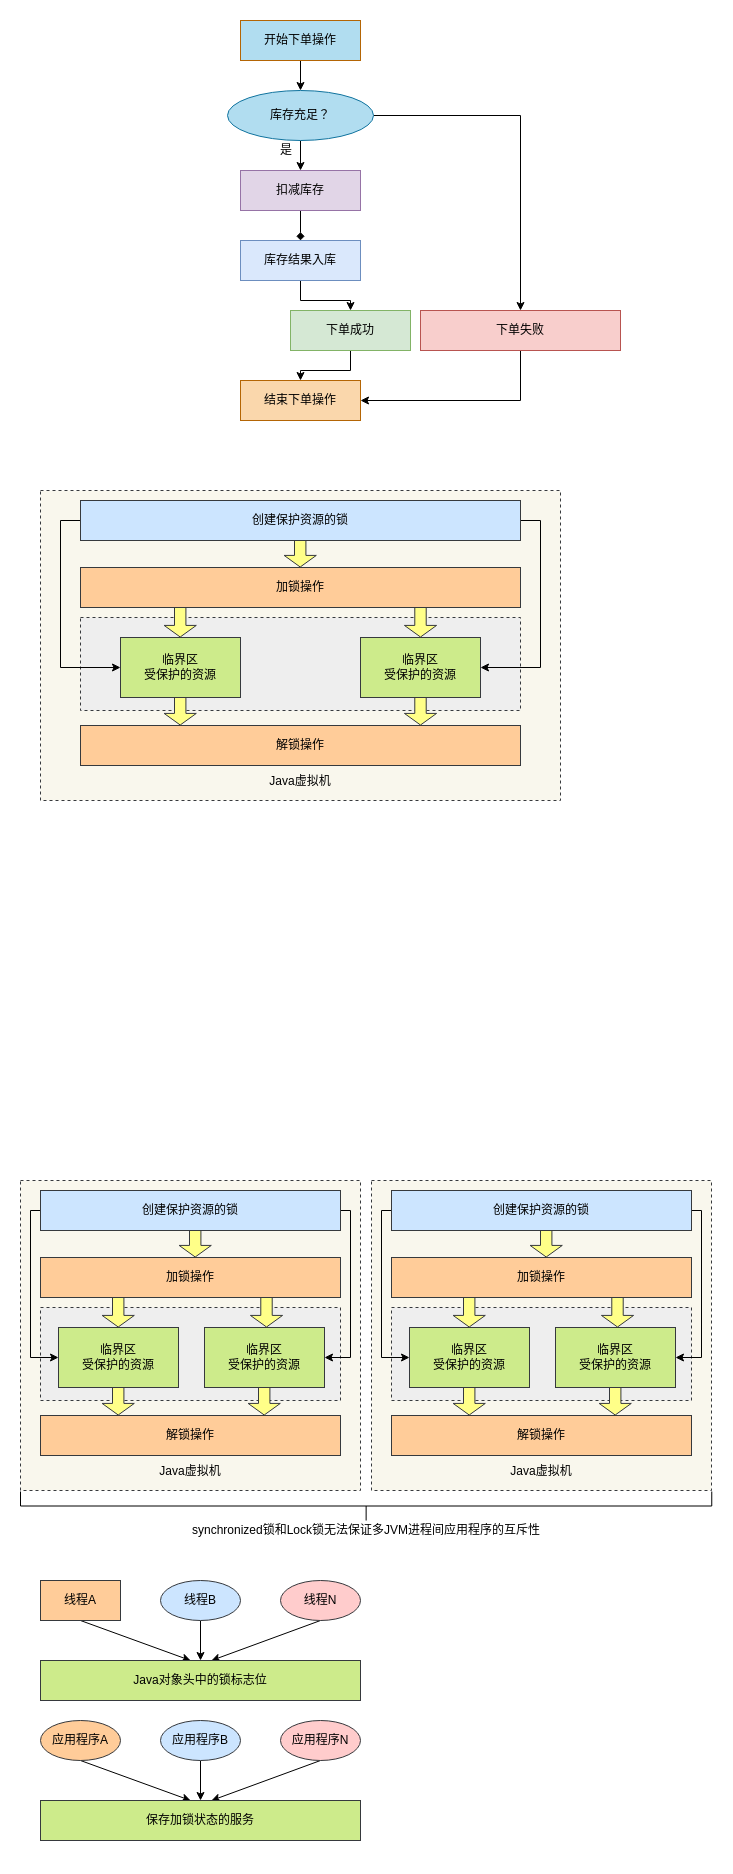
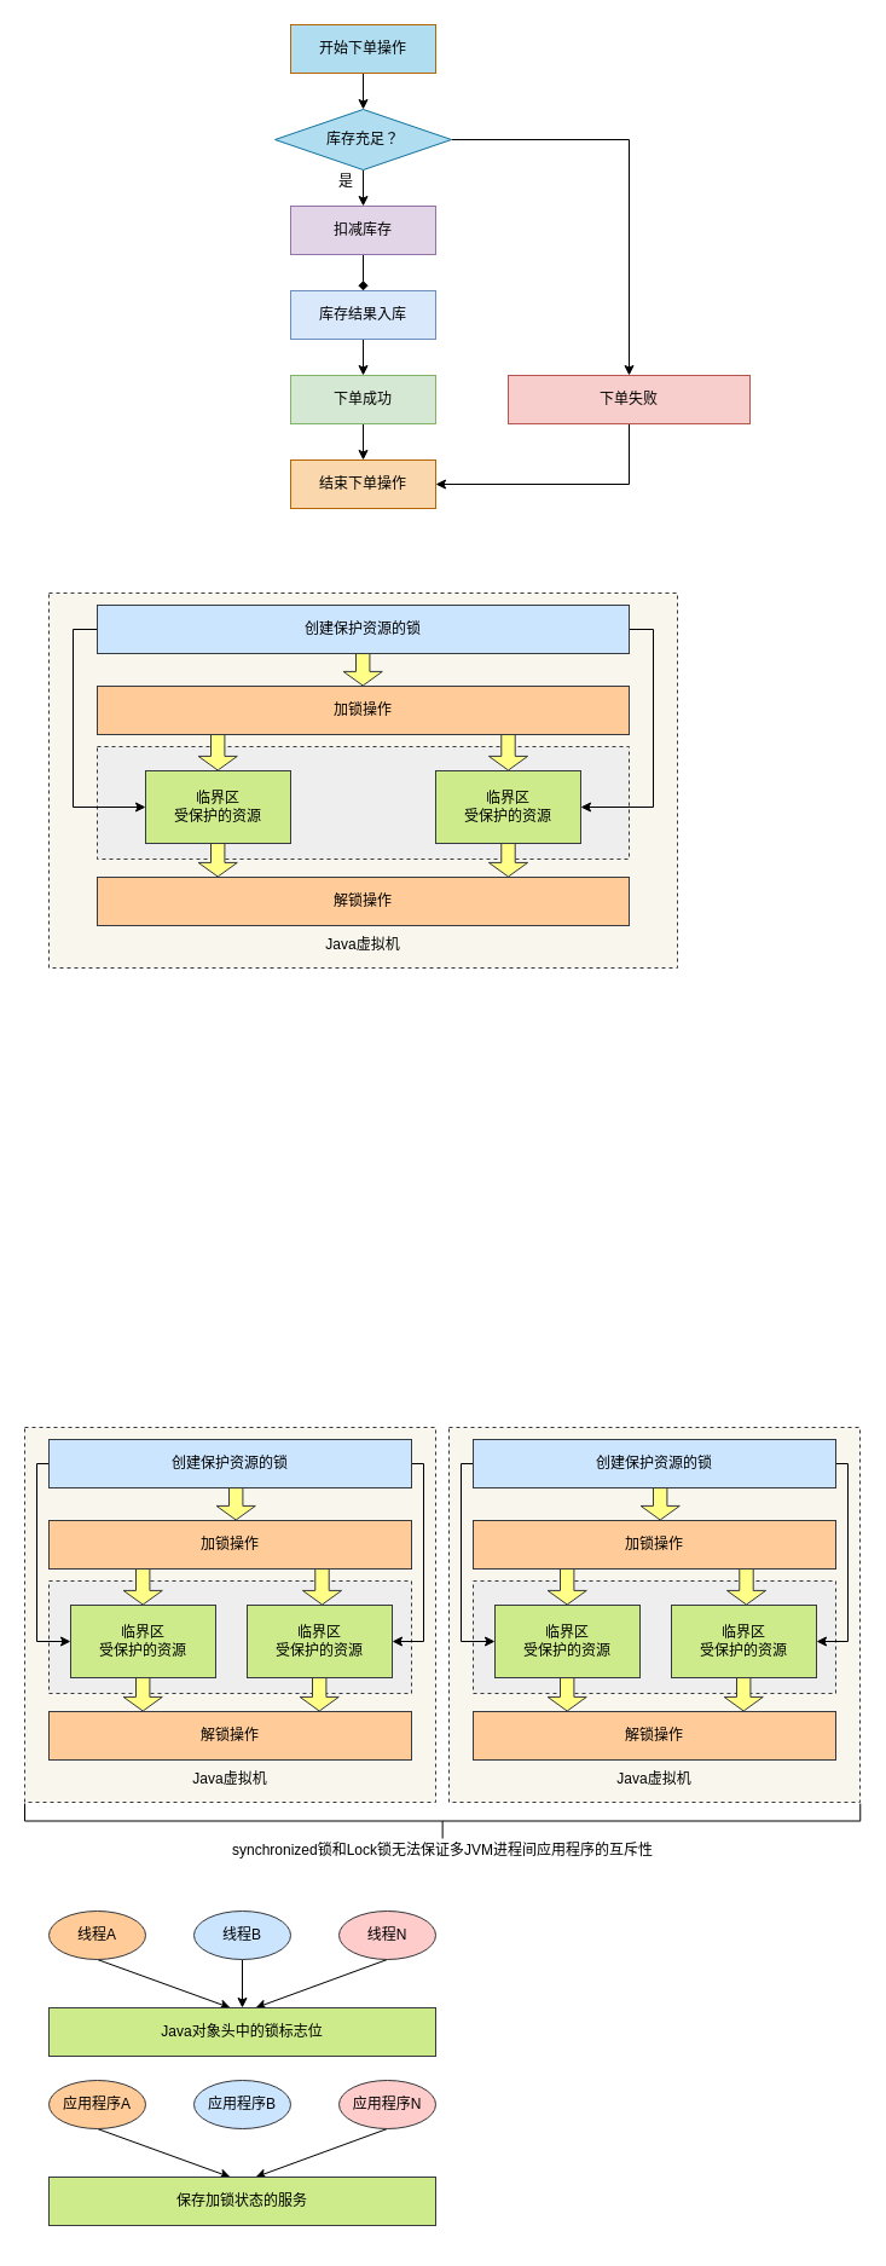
- <mxCell id="8" value="库存充足？" style="ellipse;whiteSpace=wrap;html=1;fillColor=#b1ddf0;strokeColor=#10739e;" vertex="1" parent="1"><mxGeometry x="227" y="90" width="146" height="50" as="geometry" /></mxCell>
+ <mxCell id="8" value="库存充足？" style="rhombus;whiteSpace=wrap;html=1;fillColor=#b1ddf0;strokeColor=#10739e;" vertex="1" parent="1"><mxGeometry x="227" y="90" width="146" height="50" as="geometry" /></mxCell>
- <mxCell id="14" value="下单成功" style="rounded=0;whiteSpace=wrap;html=1;fillColor=#d5e8d4;strokeColor=#82b366;" vertex="1" parent="1"><mxGeometry x="290" y="310" width="120" height="40" as="geometry" /></mxCell>
+ <mxCell id="14" value="下单成功" style="rounded=0;whiteSpace=wrap;html=1;fillColor=#d5e8d4;strokeColor=#82b366;" vertex="1" parent="1"><mxGeometry x="240" y="310" width="120" height="40" as="geometry" /></mxCell>
- <mxCell id="65" value="线程A" style="whiteSpace=wrap;html=1;strokeWidth=1;fillColor=#ffcc99;strokeColor=#36393d;rounded=0;" vertex="1" parent="1"><mxGeometry x="40" y="1580" width="80" height="40" as="geometry" /></mxCell>
+ <mxCell id="65" value="线程A" style="ellipse;whiteSpace=wrap;html=1;strokeWidth=1;fillColor=#ffcc99;strokeColor=#36393d;" vertex="1" parent="1"><mxGeometry x="40" y="1580" width="80" height="40" as="geometry" /></mxCell>
- <mxCell id="73" style="edgeStyle=none;rounded=0;orthogonalLoop=1;jettySize=auto;html=1;entryX=0.5;entryY=0;entryDx=0;entryDy=0;" edge="1" parent="1" source="74" target="77"><mxGeometry relative="1" as="geometry" /></mxCell>
